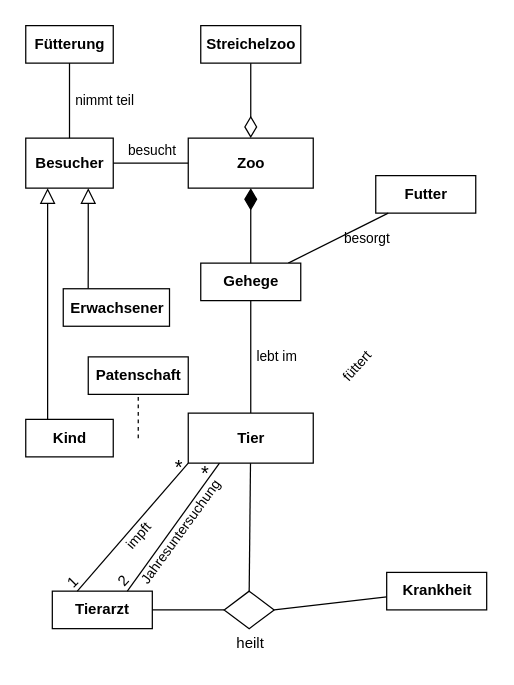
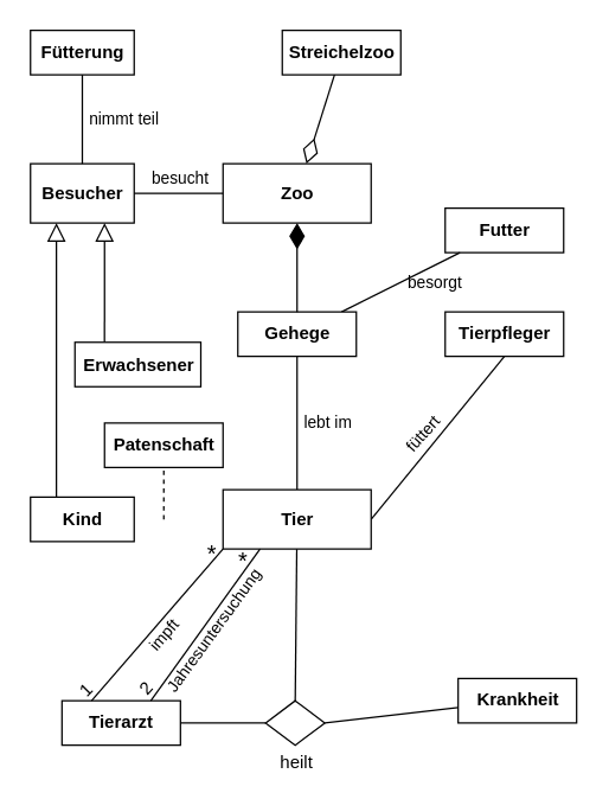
- <mxCell id="8" value="&lt;b&gt;Streichelzoo&lt;/b&gt;" style="html=1;" parent="1" vertex="1"><mxGeometry x="160" y="20" width="80" height="30" as="geometry" /></mxCell>
+ <mxCell id="8" value="&lt;b&gt;Streichelzoo&lt;/b&gt;" style="html=1;" parent="1" vertex="1"><mxGeometry x="190" y="20" width="80" height="30" as="geometry" /></mxCell>
+ <mxCell id="2" value="&lt;b&gt;Tierpfleger&lt;/b&gt;" style="html=1;" parent="1" vertex="1"><mxGeometry x="300" y="210" width="80" height="30" as="geometry" /></mxCell>
+ <mxCell id="23" value="" style="endArrow=none;html=1;rounded=0;verticalAlign=bottom;entryX=1;entryY=0.5;entryDx=0;entryDy=0;exitX=0.5;exitY=1;exitDx=0;exitDy=0;" parent="1" source="2" target="24" edge="1"><mxGeometry width="50" height="50" relative="1" as="geometry"><mxPoint x="160" y="450" as="sourcePoint" /><mxPoint x="110" y="401.362" as="targetPoint" /></mxGeometry></mxCell>
